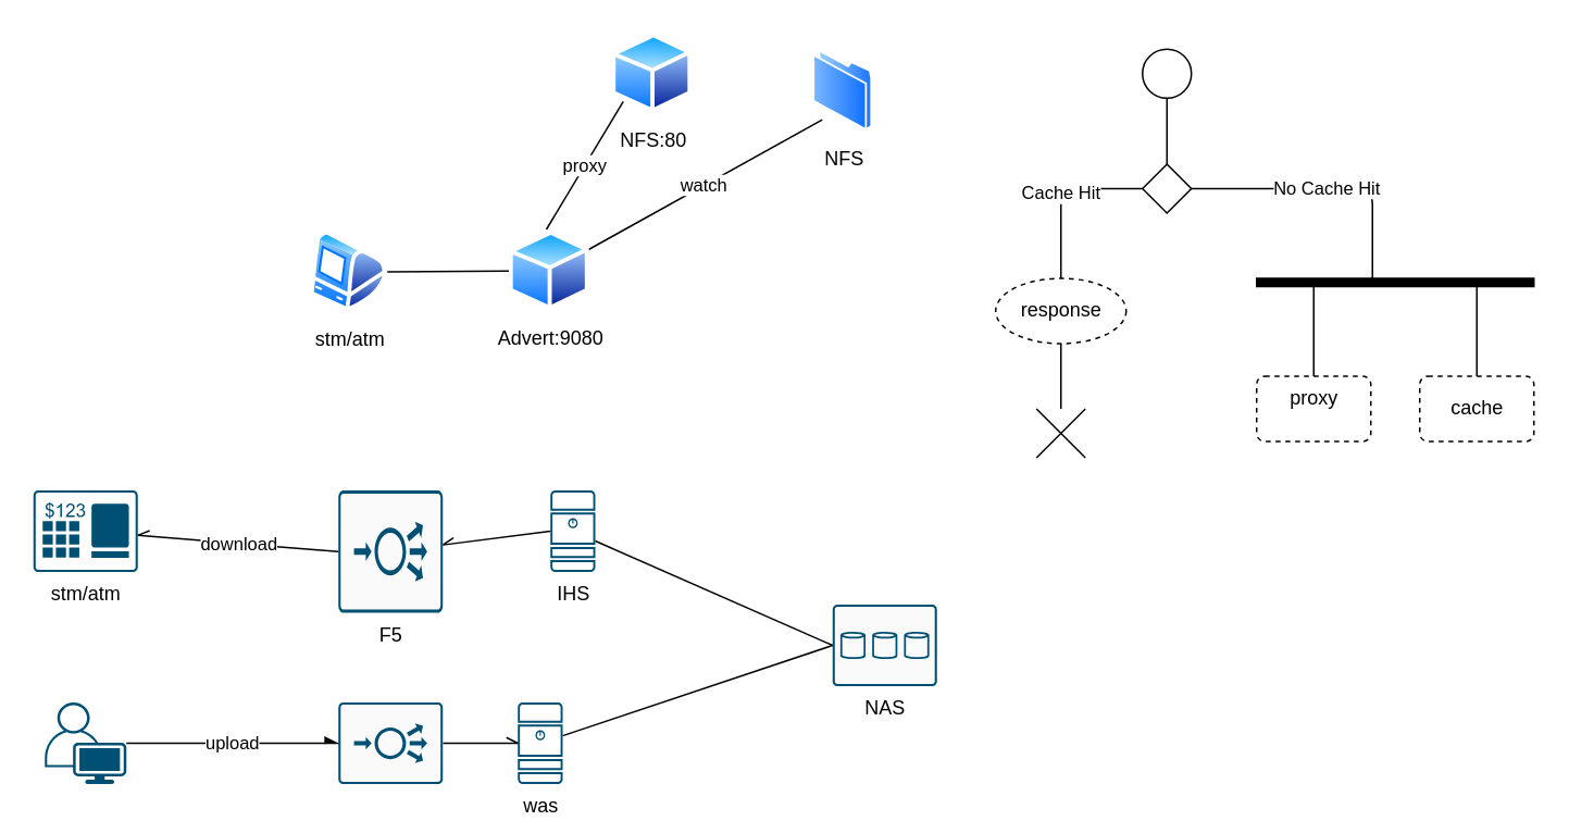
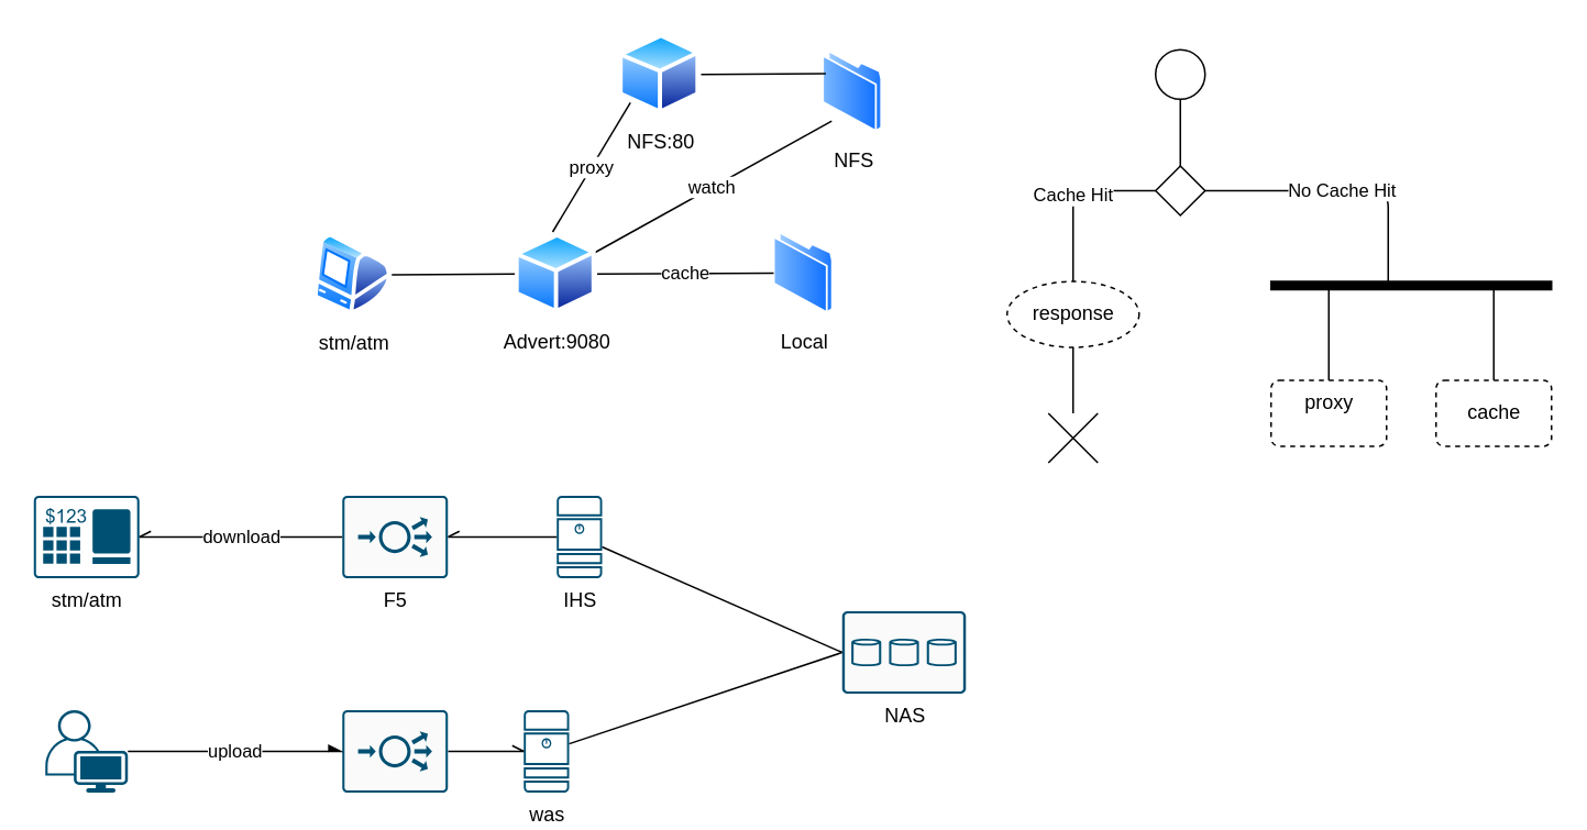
+ <mxCell id="16" style="edgeStyle=none;html=1;entryX=0;entryY=0.25;entryDx=0;entryDy=0;startArrow=none;startFill=0;endArrow=none;endFill=0;" edge="1" parent="1" source="17" target="15"><mxGeometry relative="1" as="geometry" /></mxCell>
+ <mxCell id="18" value="Local" style="aspect=fixed;perimeter=ellipsePerimeter;html=1;align=center;shadow=0;dashed=0;spacingTop=3;image;image=img/lib/active_directory/folder.svg;" vertex="1" parent="1"><mxGeometry x="468.5" y="140" width="36.5" height="50" as="geometry" /></mxCell>
+ <mxCell id="20" value="cache" style="edgeStyle=none;html=1;entryX=0;entryY=0.5;entryDx=0;entryDy=0;startArrow=none;startFill=0;endArrow=none;endFill=0;" edge="1" parent="1" source="22" target="18"><mxGeometry relative="1" as="geometry" /></mxCell>
- <mxCell id="8" value="F5" style="sketch=0;points=[[0.015,0.015,0],[0.985,0.015,0],[0.985,0.985,0],[0.015,0.985,0],[0.25,0,0],[0.5,0,0],[0.75,0,0],[1,0.25,0],[1,0.5,0],[1,0.75,0],[0.75,1,0],[0.5,1,0],[0.25,1,0],[0,0.75,0],[0,0.5,0],[0,0.25,0]];verticalLabelPosition=bottom;html=1;verticalAlign=top;aspect=fixed;align=center;pointerEvents=1;shape=mxgraph.cisco19.rect;prIcon=load_balancer;fillColor=#FAFAFA;strokeColor=#005073;" vertex="1" parent="1"><mxGeometry x="207" y="300" width="64" height="75" as="geometry" /></mxCell>
+ <mxCell id="8" value="F5" style="sketch=0;points=[[0.015,0.015,0],[0.985,0.015,0],[0.985,0.985,0],[0.015,0.985,0],[0.25,0,0],[0.5,0,0],[0.75,0,0],[1,0.25,0],[1,0.5,0],[1,0.75,0],[0.75,1,0],[0.5,1,0],[0.25,1,0],[0,0.75,0],[0,0.5,0],[0,0.25,0]];verticalLabelPosition=bottom;html=1;verticalAlign=top;aspect=fixed;align=center;pointerEvents=1;shape=mxgraph.cisco19.rect;prIcon=load_balancer;fillColor=#FAFAFA;strokeColor=#005073;" vertex="1" parent="1"><mxGeometry x="207" y="300" width="64" height="50" as="geometry" /></mxCell>
- <mxCell id="4" value="NAS" style="sketch=0;points=[[0.015,0.015,0],[0.985,0.015,0],[0.985,0.985,0],[0.015,0.985,0],[0.25,0,0],[0.5,0,0],[0.75,0,0],[1,0.25,0],[1,0.5,0],[1,0.75,0],[0.75,1,0],[0.5,1,0],[0.25,1,0],[0,0.75,0],[0,0.5,0],[0,0.25,0]];verticalLabelPosition=bottom;html=1;verticalAlign=top;aspect=fixed;align=center;pointerEvents=1;shape=mxgraph.cisco19.rect;prIcon=storage;fillColor=#FAFAFA;strokeColor=#005073;" vertex="1" parent="1"><mxGeometry x="510" y="370" width="64" height="50" as="geometry" /></mxCell>
+ <mxCell id="4" value="NAS" style="sketch=0;points=[[0.015,0.015,0],[0.985,0.015,0],[0.985,0.985,0],[0.015,0.985,0],[0.25,0,0],[0.5,0,0],[0.75,0,0],[1,0.25,0],[1,0.5,0],[1,0.75,0],[0.75,1,0],[0.5,1,0],[0.25,1,0],[0,0.75,0],[0,0.5,0],[0,0.25,0]];verticalLabelPosition=bottom;html=1;verticalAlign=top;aspect=fixed;align=center;pointerEvents=1;shape=mxgraph.cisco19.rect;prIcon=storage;fillColor=#FAFAFA;strokeColor=#005073;" vertex="1" parent="1"><mxGeometry x="510" y="370" width="75" height="50" as="geometry" /></mxCell>
